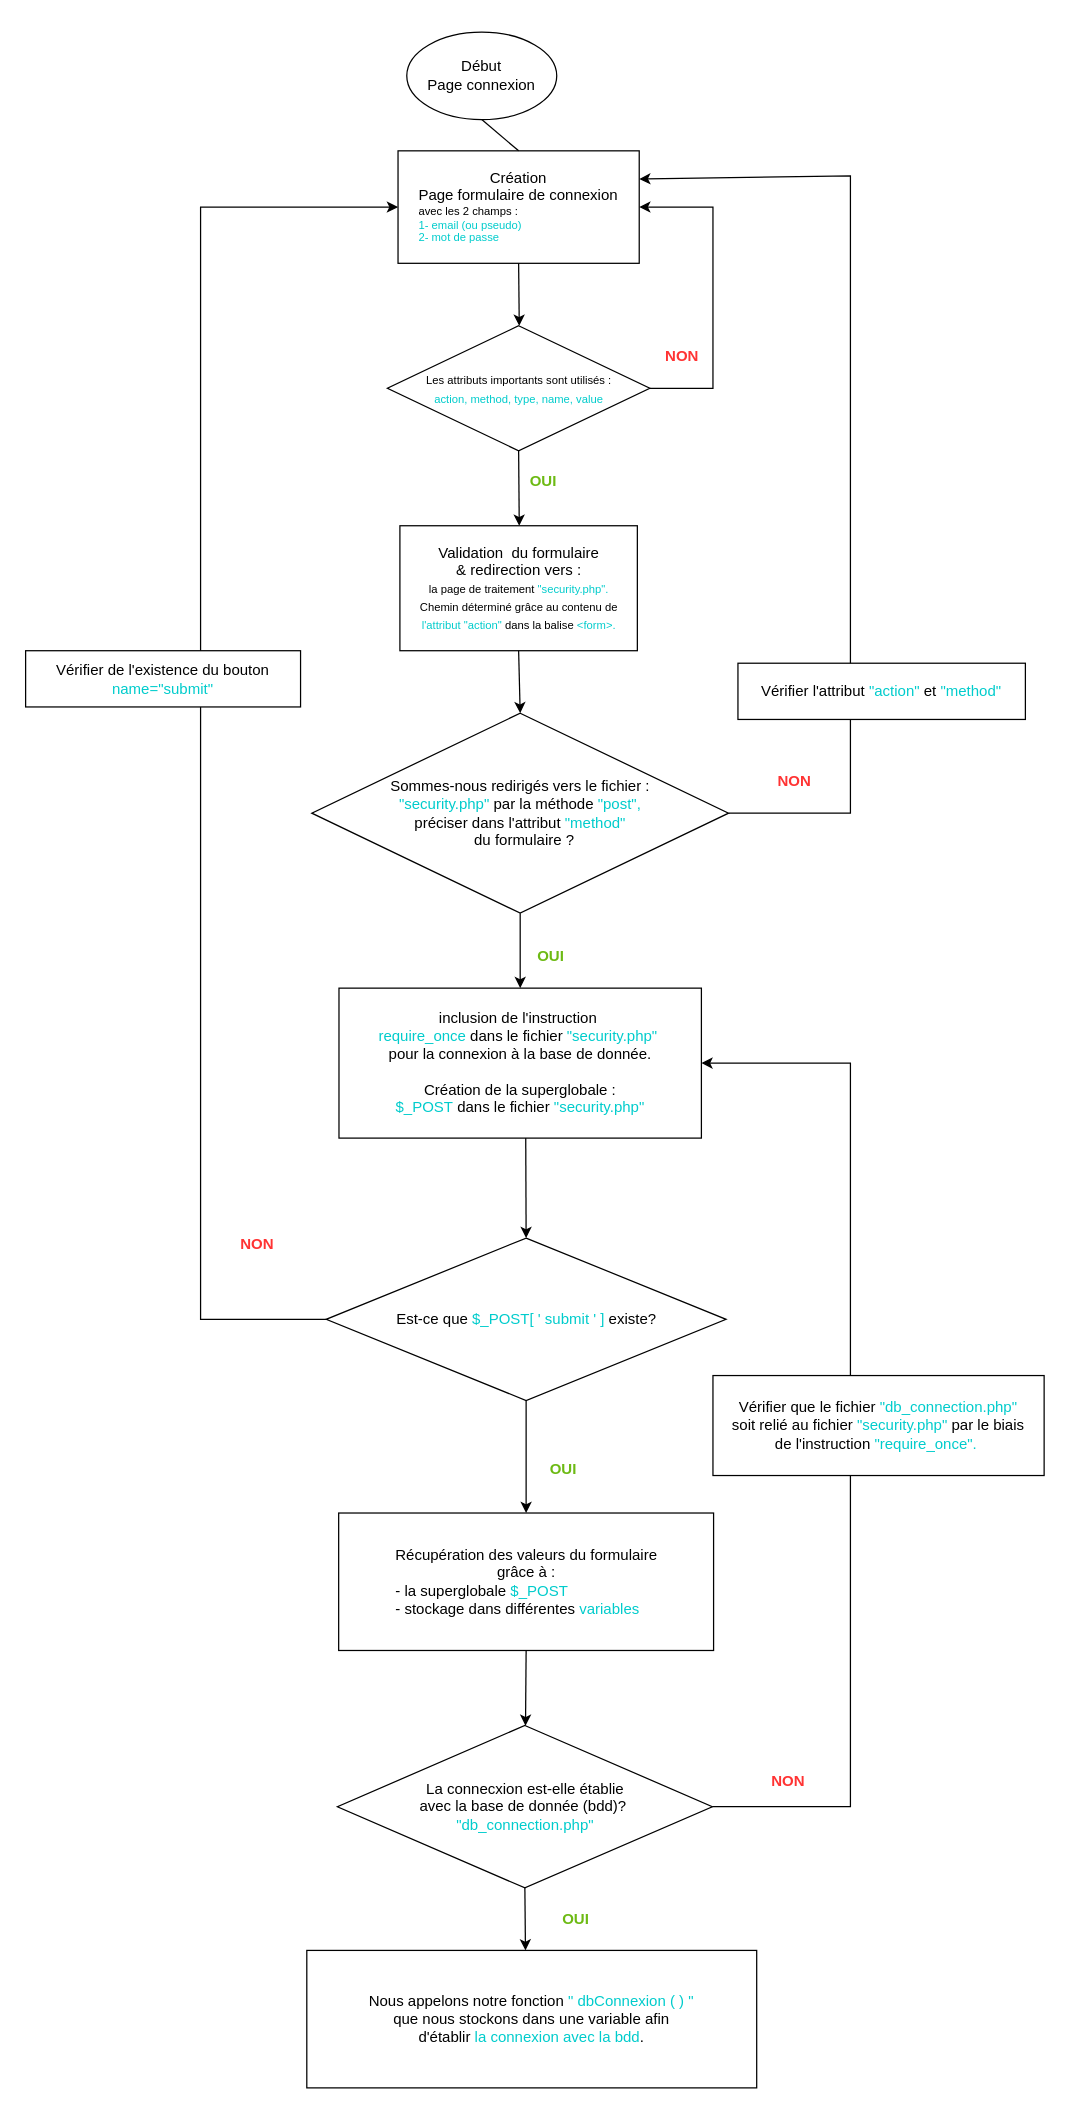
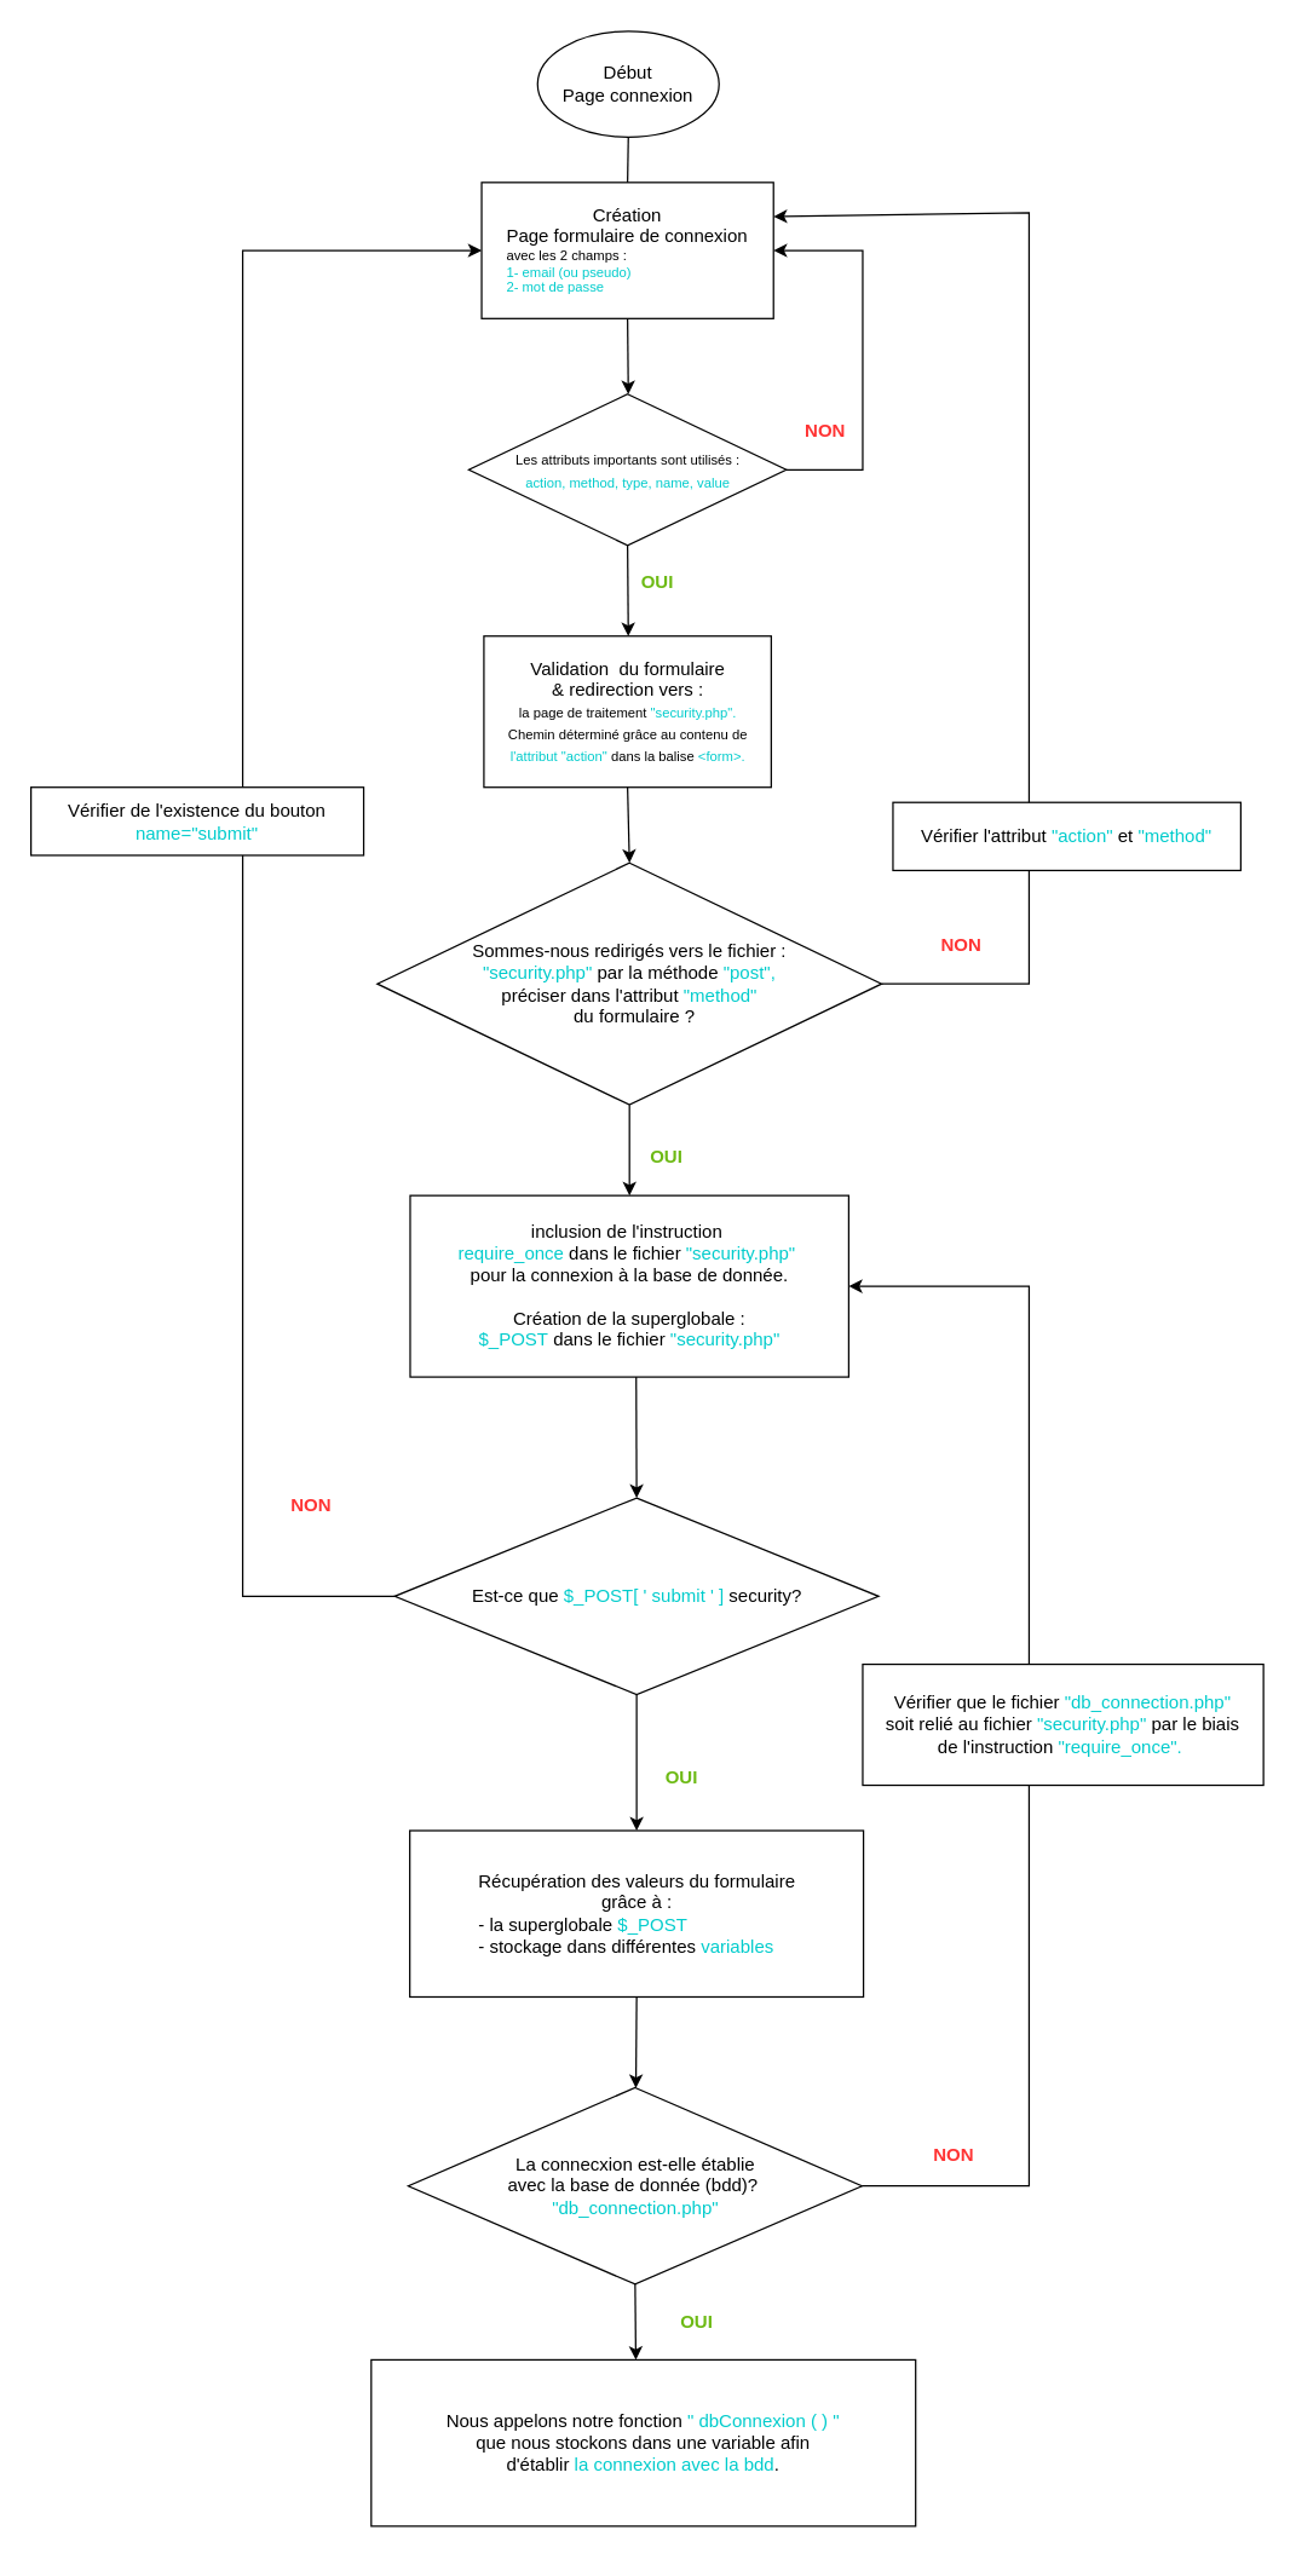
- <mxCell id="2" value="Début&lt;br&gt;Page connexion" style="ellipse;whiteSpace=wrap;html=1;" vertex="1" parent="1"><mxGeometry x="325" y="25" width="120" height="70" as="geometry" /></mxCell>
+ <mxCell id="2" value="Début&lt;br&gt;Page connexion" style="ellipse;whiteSpace=wrap;html=1;" vertex="1" parent="1"><mxGeometry x="355" y="20" width="120" height="70" as="geometry" /></mxCell>
- <mxCell id="19" value="Est-ce que &lt;font color=&quot;#00cccc&quot;&gt;$_POST[ ' submit ' ]&lt;/font&gt; existe?" style="rhombus;whiteSpace=wrap;html=1;" vertex="1" parent="1"><mxGeometry x="260.5" y="990" width="320" height="130" as="geometry" /></mxCell>
+ <mxCell id="19" value="Est-ce que &lt;font color=&quot;#00cccc&quot;&gt;$_POST[ ' submit ' ]&lt;/font&gt; security?" style="rhombus;whiteSpace=wrap;html=1;" vertex="1" parent="1"><mxGeometry x="260.5" y="990" width="320" height="130" as="geometry" /></mxCell>
